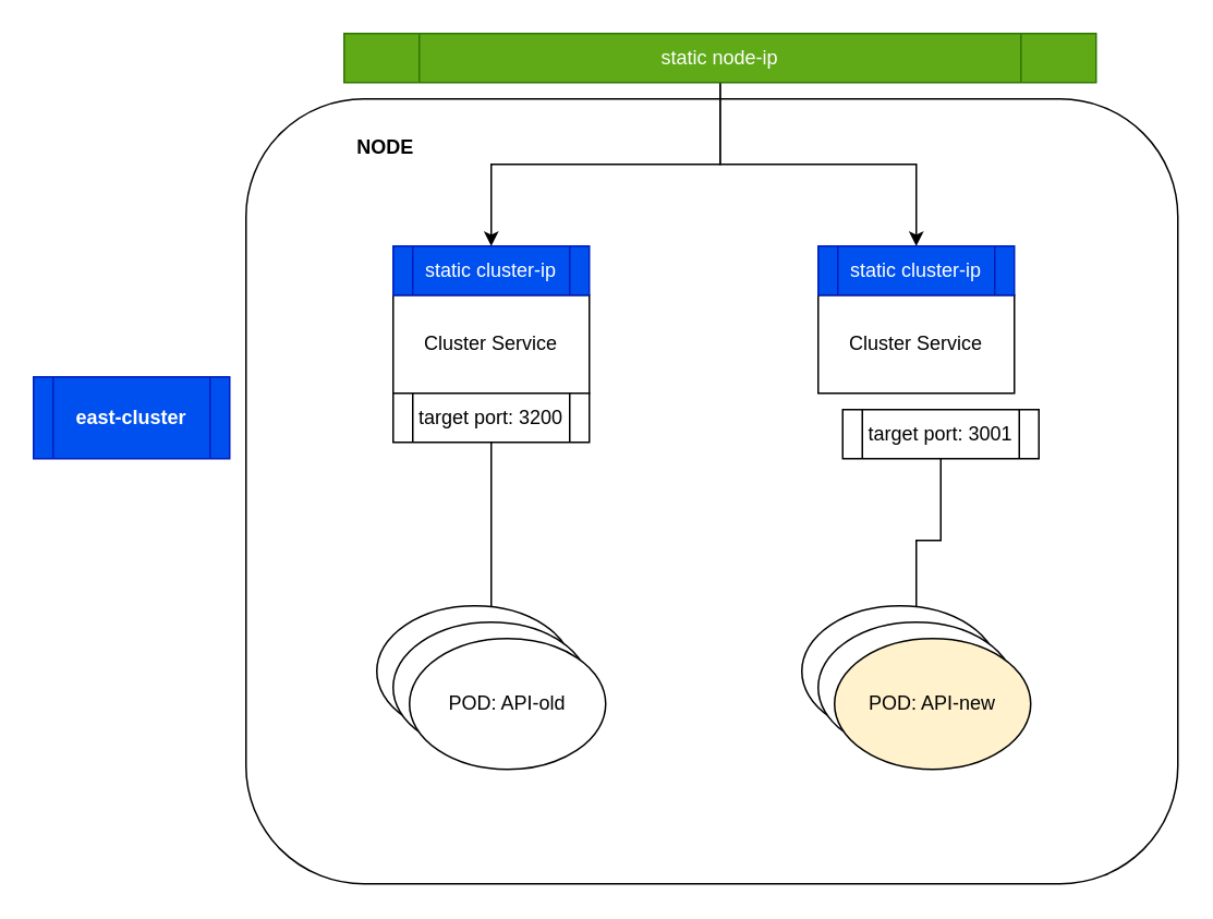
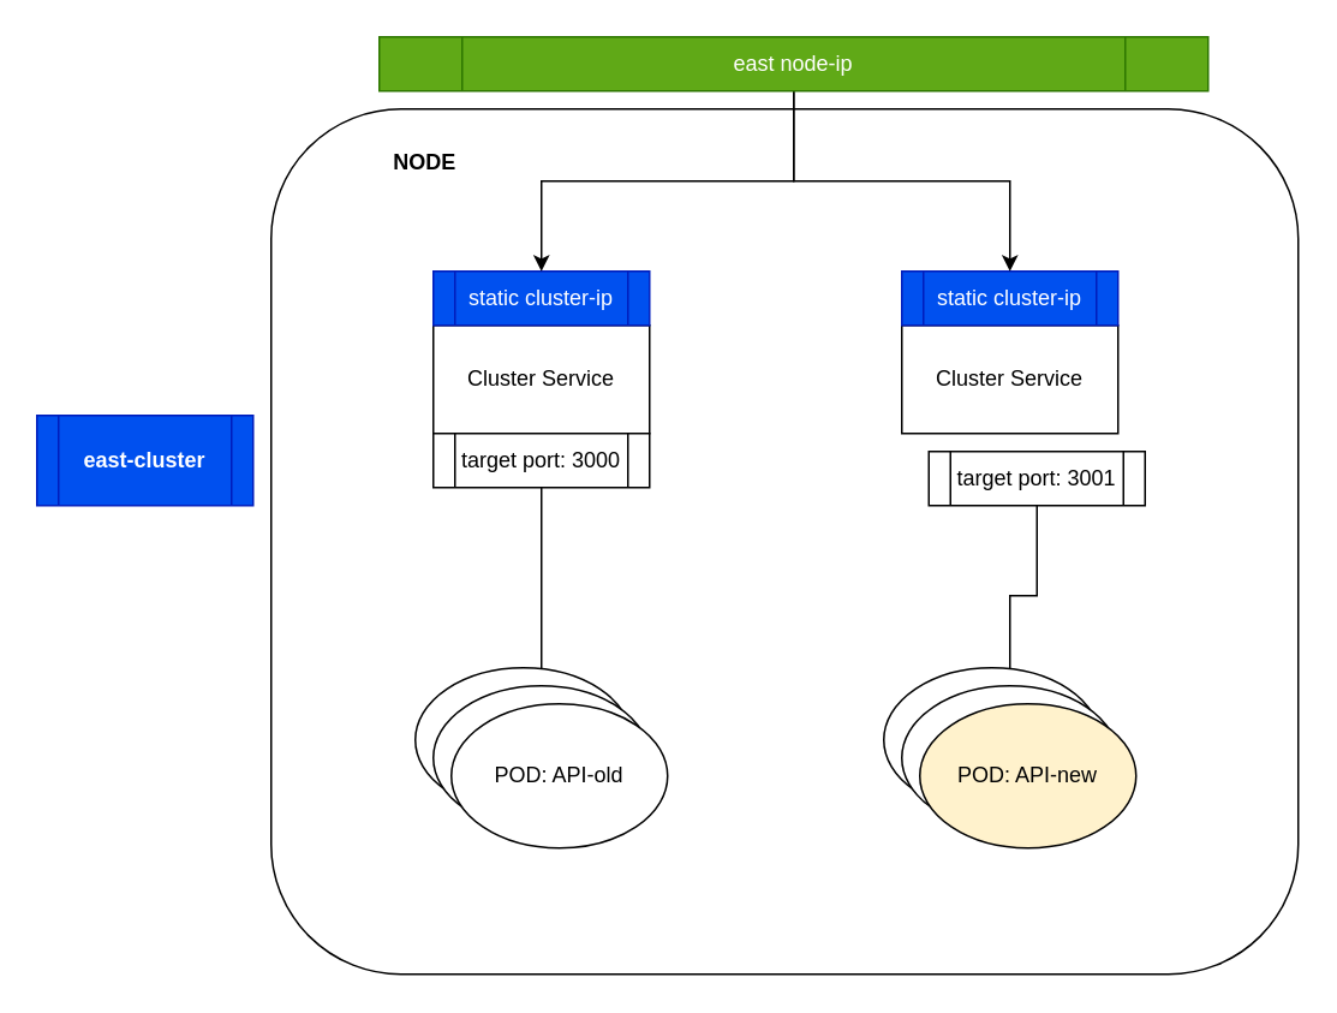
- <mxCell id="21" value="static node-ip" style="shape=process;whiteSpace=wrap;html=1;backgroundOutline=1;fillColor=#60a917;strokeColor=#2D7600;fontColor=#ffffff;" parent="1" vertex="1"><mxGeometry x="210" y="20" width="460" height="30" as="geometry" /></mxCell>
+ <mxCell id="21" value="east node-ip" style="shape=process;whiteSpace=wrap;html=1;backgroundOutline=1;fillColor=#60a917;strokeColor=#2D7600;fontColor=#ffffff;" parent="1" vertex="1"><mxGeometry x="210" y="20" width="460" height="30" as="geometry" /></mxCell>
- <mxCell id="6" value="target port: 3200" style="shape=process;whiteSpace=wrap;html=1;backgroundOutline=1;" parent="1" vertex="1"><mxGeometry x="240" y="240" width="120" height="30" as="geometry" /></mxCell>
+ <mxCell id="6" value="target port: 3000" style="shape=process;whiteSpace=wrap;html=1;backgroundOutline=1;" parent="1" vertex="1"><mxGeometry x="240" y="240" width="120" height="30" as="geometry" /></mxCell>
